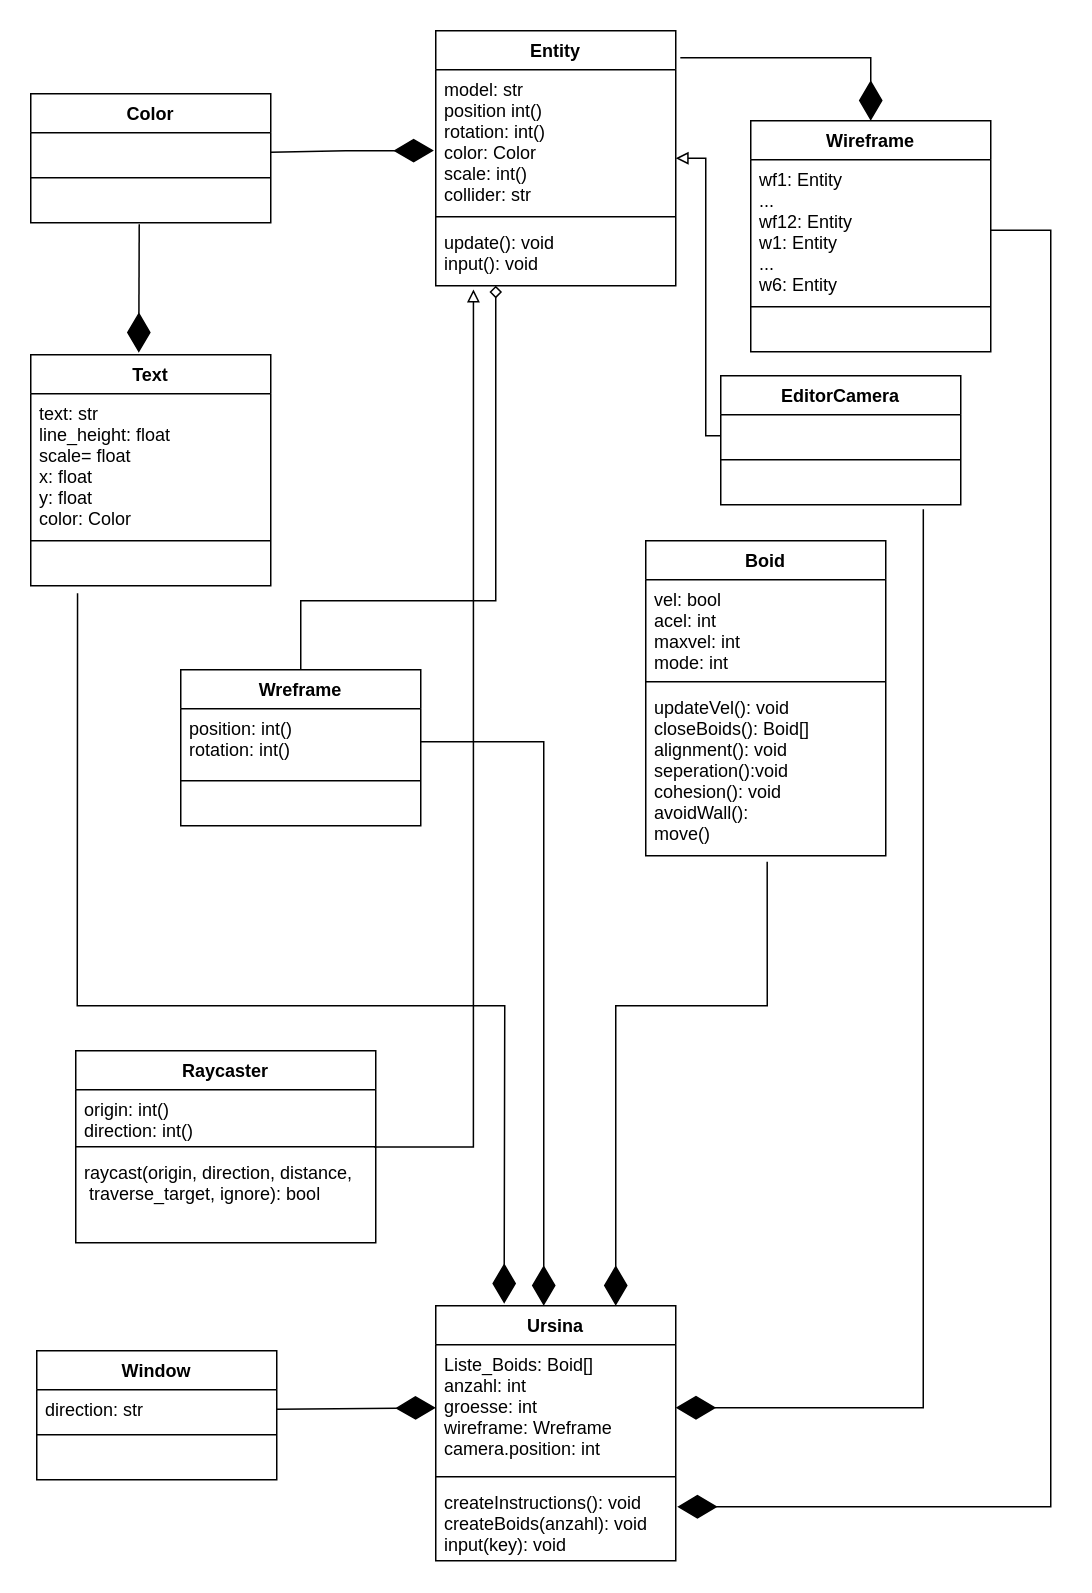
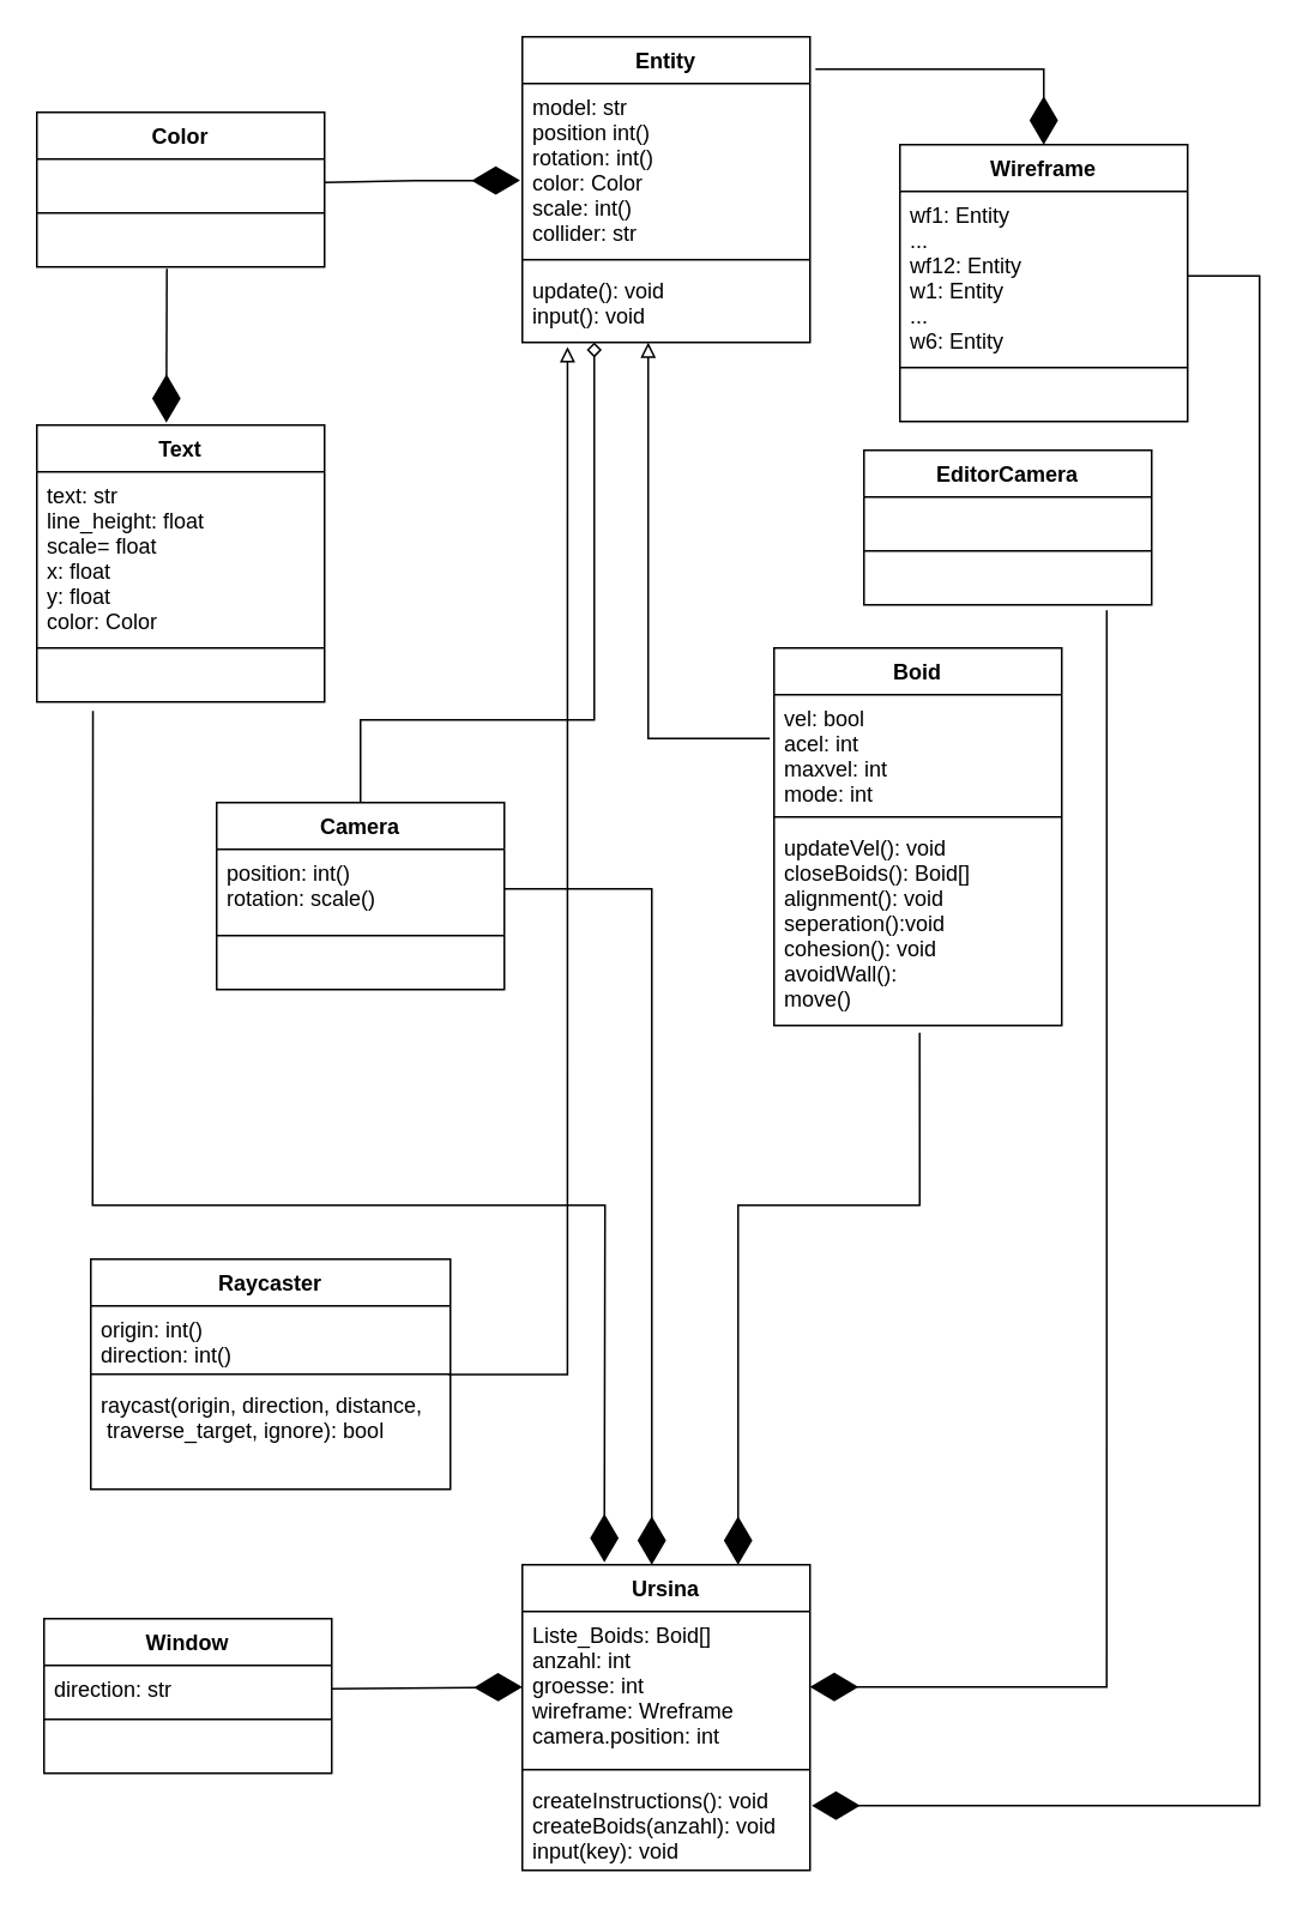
- <mxCell id="28" style="edgeStyle=orthogonalEdgeStyle;rounded=0;orthogonalLoop=1;jettySize=auto;html=1;endArrow=block;endFill=0;strokeWidth=1;" parent="1" source="29" target="2" edge="1"><mxGeometry relative="1" as="geometry"><Array as="points"><mxPoint x="470" y="290" /><mxPoint x="470" y="105" /></Array></mxGeometry></mxCell>
+ <mxCell id="6" style="edgeStyle=orthogonalEdgeStyle;rounded=0;orthogonalLoop=1;jettySize=auto;html=1;endArrow=block;endFill=0;exitX=-0.015;exitY=0.379;exitDx=0;exitDy=0;exitPerimeter=0;" parent="1" source="8" target="5" edge="1"><mxGeometry relative="1" as="geometry"><mxPoint x="360" y="510" as="sourcePoint" /><Array as="points"><mxPoint x="360" y="410" /></Array></mxGeometry></mxCell>
- <mxCell id="20" value="Wreframe" style="swimlane;fontStyle=1;align=center;verticalAlign=top;childLayout=stackLayout;horizontal=1;startSize=26;horizontalStack=0;resizeParent=1;resizeParentMax=0;resizeLast=0;collapsible=1;marginBottom=0;" parent="1" vertex="1"><mxGeometry x="120" y="446" width="160" height="104" as="geometry" /></mxCell>
+ <mxCell id="20" value="Camera" style="swimlane;fontStyle=1;align=center;verticalAlign=top;childLayout=stackLayout;horizontal=1;startSize=26;horizontalStack=0;resizeParent=1;resizeParentMax=0;resizeLast=0;collapsible=1;marginBottom=0;" parent="1" vertex="1"><mxGeometry x="120" y="446" width="160" height="104" as="geometry" /></mxCell>
- <mxCell id="21" value="position: int()&#10;rotation: int()" style="text;strokeColor=none;fillColor=none;align=left;verticalAlign=top;spacingLeft=4;spacingRight=4;overflow=hidden;rotatable=0;points=[[0,0.5],[1,0.5]];portConstraint=eastwest;" parent="20" vertex="1"><mxGeometry y="26" width="160" height="44" as="geometry" /></mxCell>
+ <mxCell id="21" value="position: int()&#10;rotation: scale()" style="text;strokeColor=none;fillColor=none;align=left;verticalAlign=top;spacingLeft=4;spacingRight=4;overflow=hidden;rotatable=0;points=[[0,0.5],[1,0.5]];portConstraint=eastwest;" parent="20" vertex="1"><mxGeometry y="26" width="160" height="44" as="geometry" /></mxCell>
